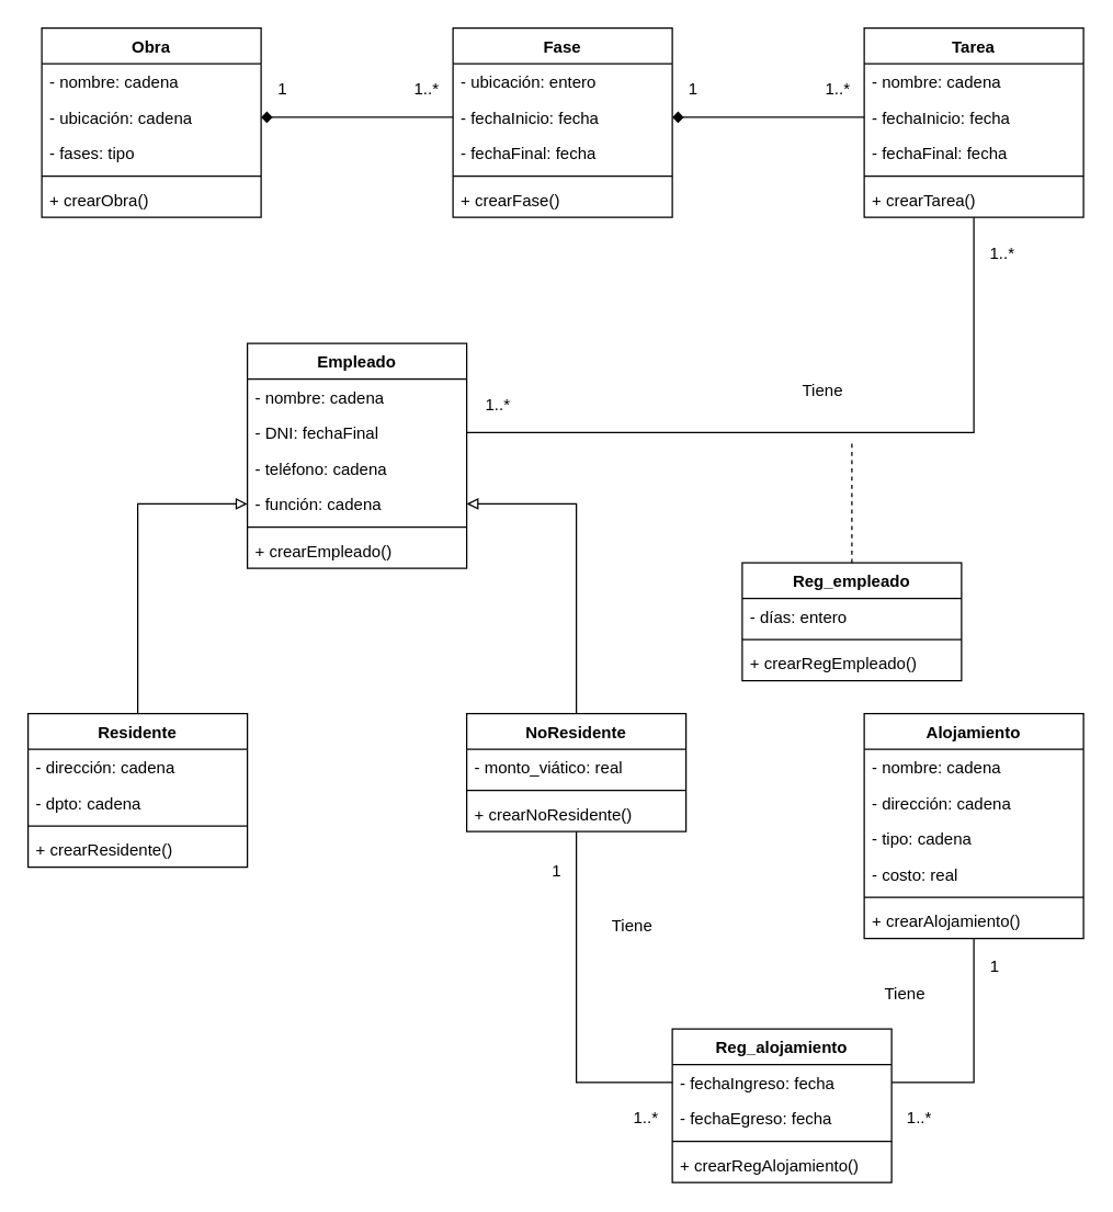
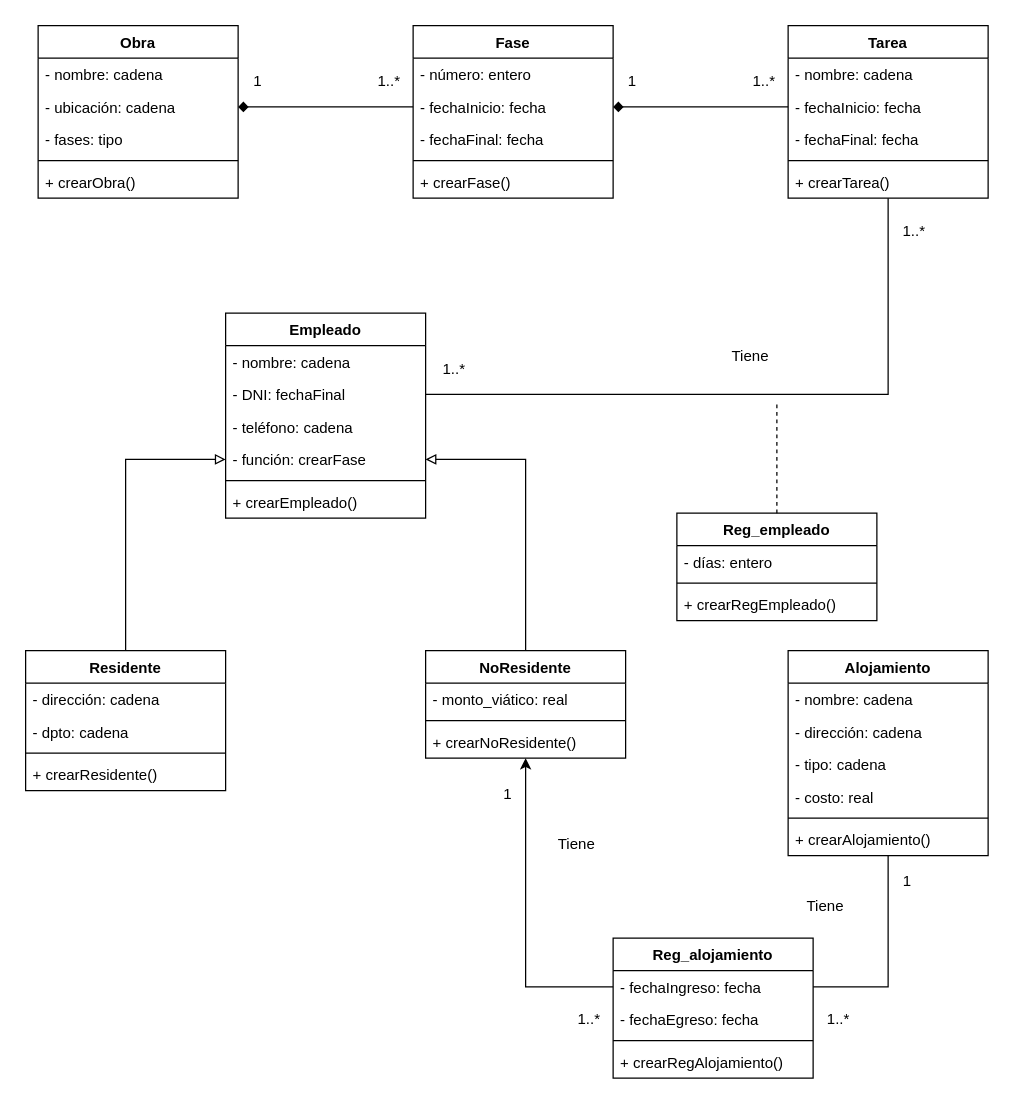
- <mxCell id="9" value="- ubicación: entero" style="text;strokeColor=none;fillColor=none;align=left;verticalAlign=top;spacingLeft=4;spacingRight=4;overflow=hidden;rotatable=0;points=[[0,0.5],[1,0.5]];portConstraint=eastwest;" parent="8" vertex="1"><mxGeometry y="26" width="160" height="26" as="geometry" /></mxCell>
+ <mxCell id="9" value="- número: entero" style="text;strokeColor=none;fillColor=none;align=left;verticalAlign=top;spacingLeft=4;spacingRight=4;overflow=hidden;rotatable=0;points=[[0,0.5],[1,0.5]];portConstraint=eastwest;" parent="8" vertex="1"><mxGeometry y="26" width="160" height="26" as="geometry" /></mxCell>
- <mxCell id="24" value="- función: cadena" style="text;strokeColor=none;fillColor=none;align=left;verticalAlign=top;spacingLeft=4;spacingRight=4;overflow=hidden;rotatable=0;points=[[0,0.5],[1,0.5]];portConstraint=eastwest;" parent="20" vertex="1"><mxGeometry y="104" width="160" height="26" as="geometry" /></mxCell>
+ <mxCell id="24" value="- función: crearFase" style="text;strokeColor=none;fillColor=none;align=left;verticalAlign=top;spacingLeft=4;spacingRight=4;overflow=hidden;rotatable=0;points=[[0,0.5],[1,0.5]];portConstraint=eastwest;" parent="20" vertex="1"><mxGeometry y="104" width="160" height="26" as="geometry" /></mxCell>
- <mxCell id="56" value="" style="endArrow=none;html=1;rounded=0;entryX=0.5;entryY=1;entryDx=0;entryDy=0;exitX=0;exitY=0.5;exitDx=0;exitDy=0;" parent="1" source="48" target="32" edge="1"><mxGeometry width="50" height="50" relative="1" as="geometry"><mxPoint x="360" y="750" as="sourcePoint" /><mxPoint x="410" y="700" as="targetPoint" /><Array as="points"><mxPoint x="420" y="789" /></Array></mxGeometry></mxCell>
+ <mxCell id="56" value="" style="endArrow=classic;html=1;rounded=0;entryX=0.5;entryY=1;entryDx=0;entryDy=0;exitX=0;exitY=0.5;exitDx=0;exitDy=0;" parent="1" source="48" target="32" edge="1"><mxGeometry width="50" height="50" relative="1" as="geometry"><mxPoint x="360" y="750" as="sourcePoint" /><mxPoint x="410" y="700" as="targetPoint" /><Array as="points"><mxPoint x="420" y="789" /></Array></mxGeometry></mxCell>
